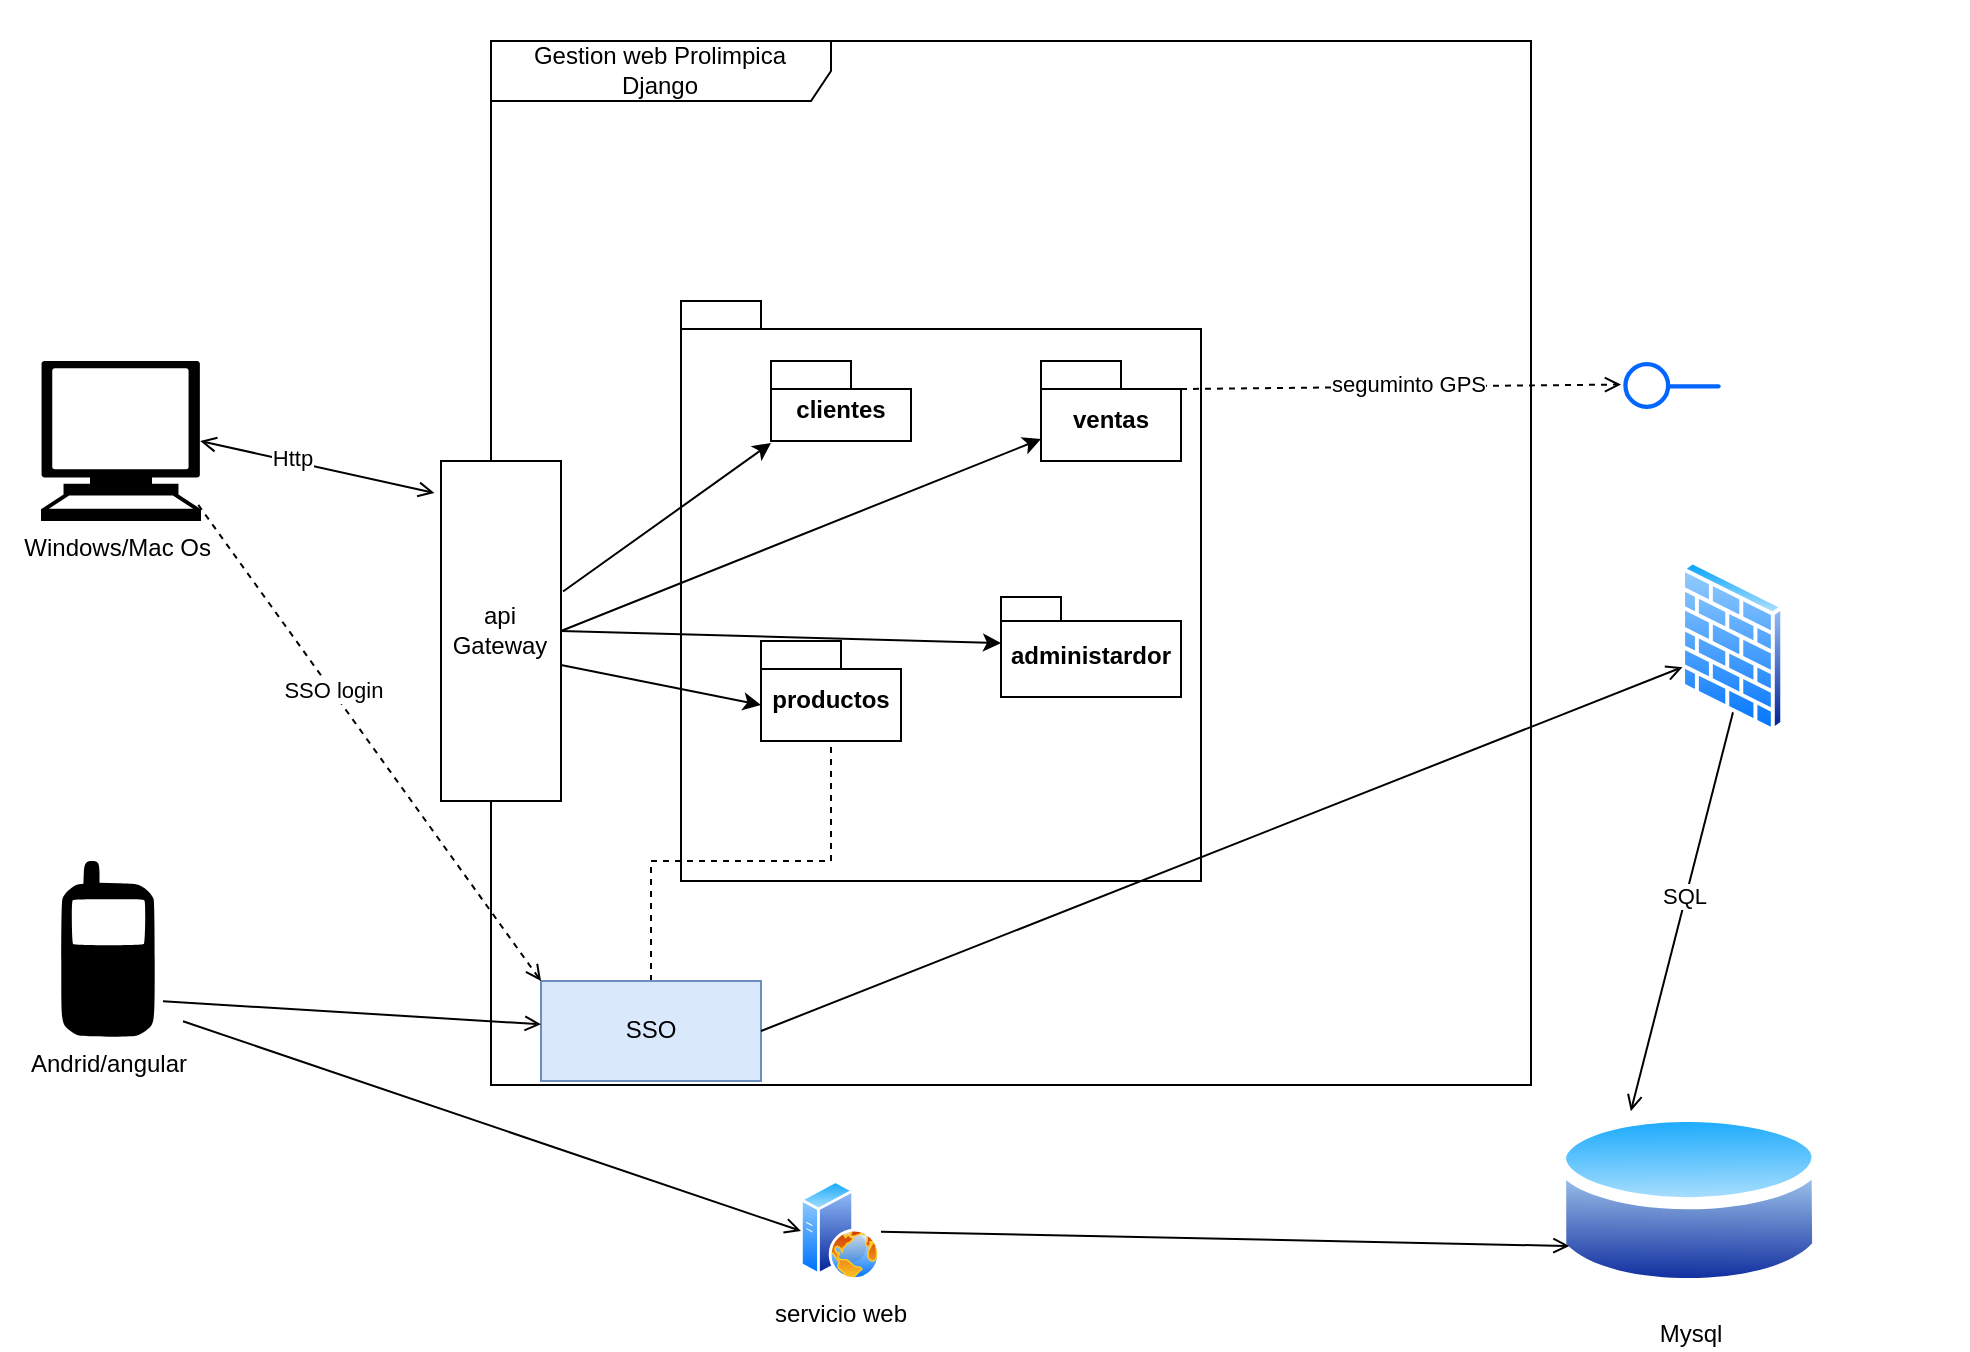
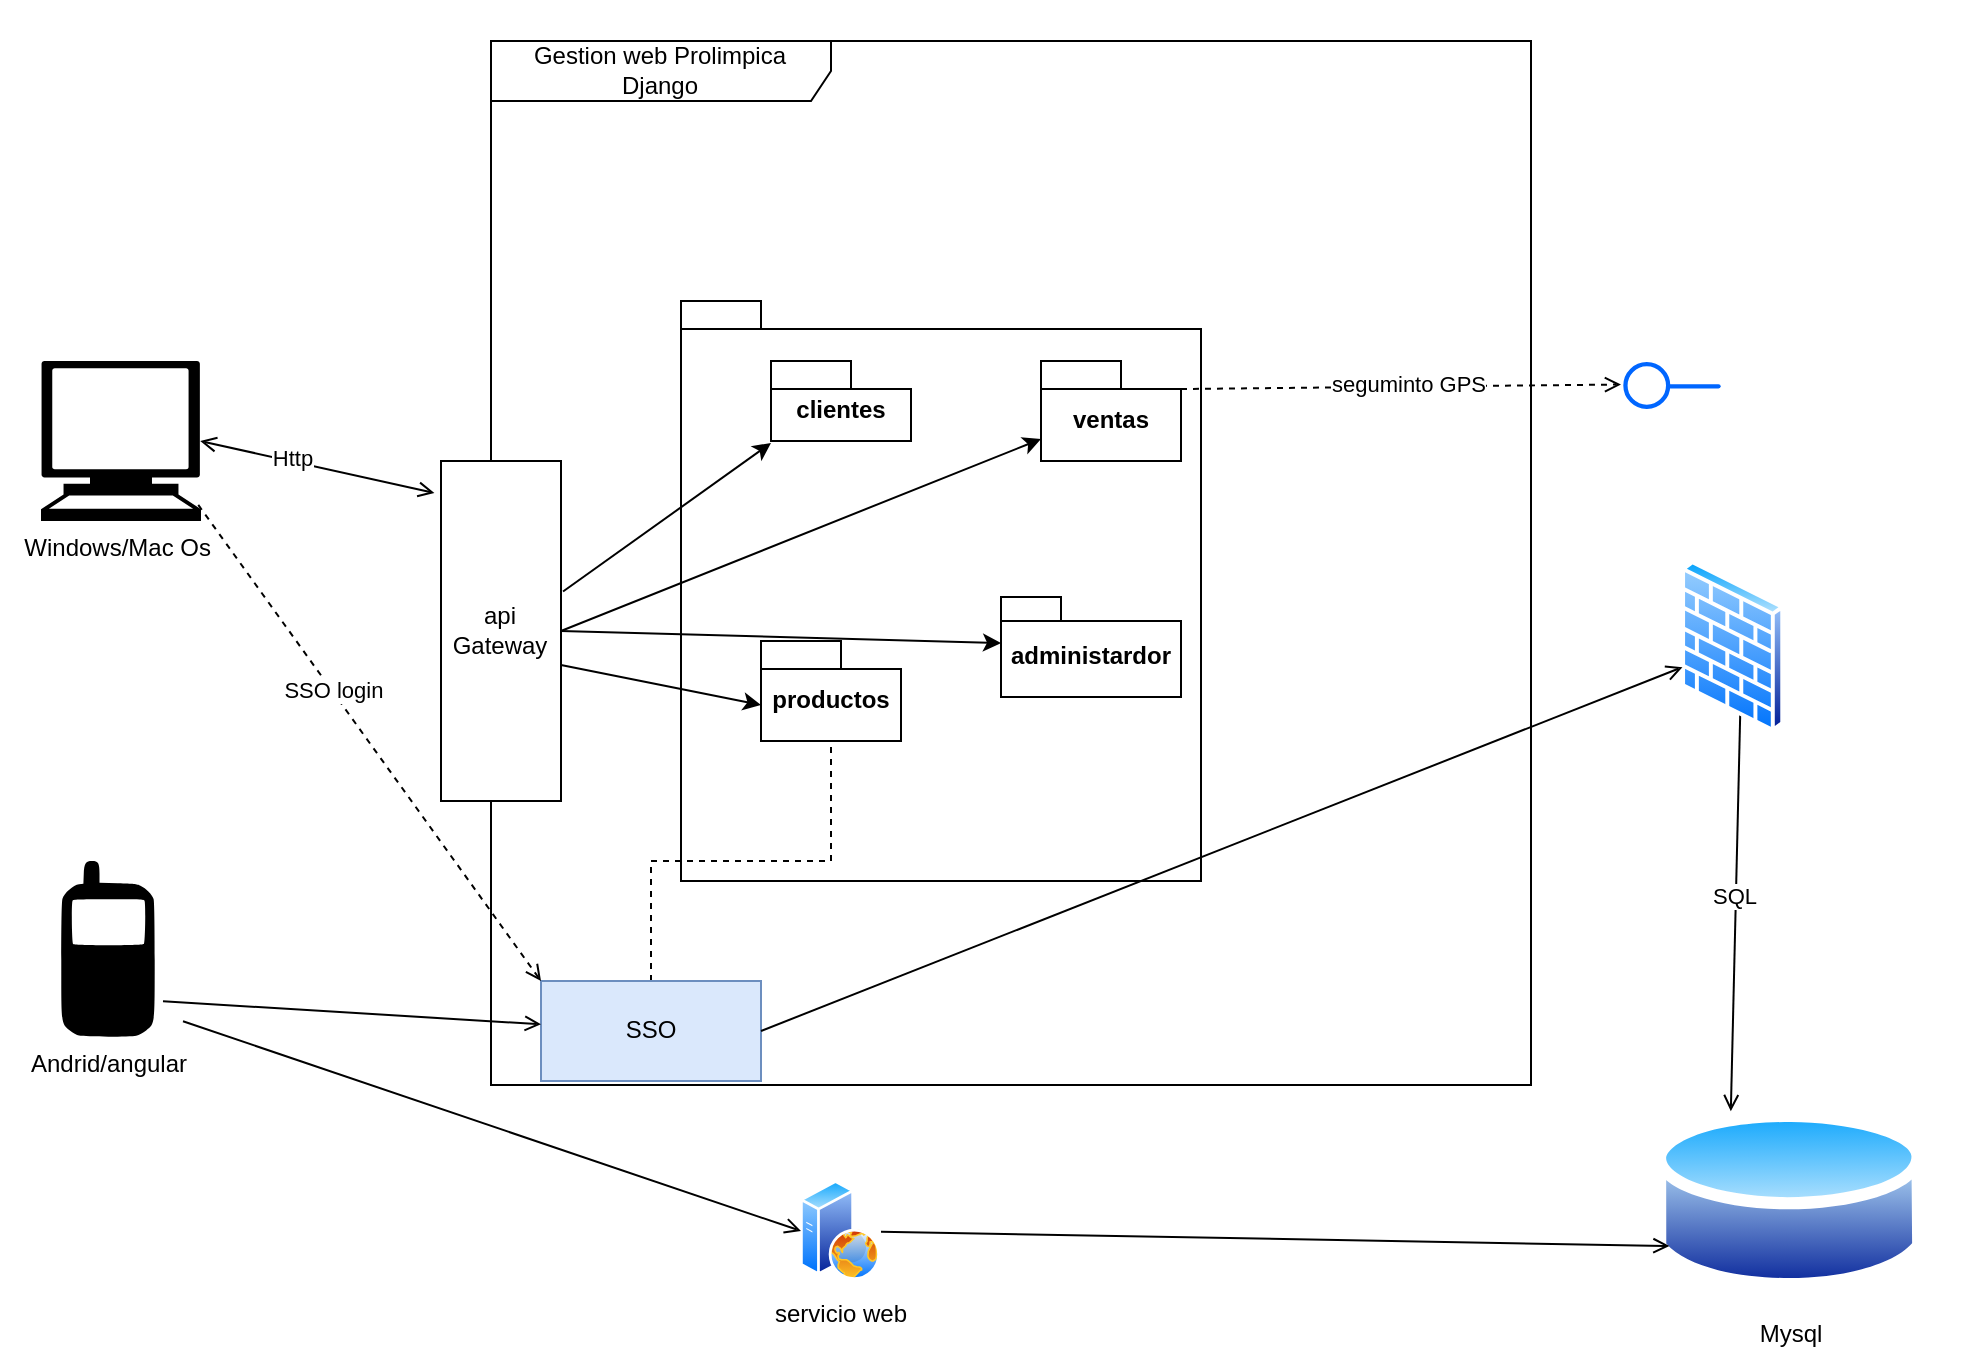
- <mxCell id="16" value="Mysql" style="aspect=fixed;perimeter=ellipsePerimeter;html=1;align=center;shadow=0;dashed=0;spacingTop=3;image;image=img/lib/active_directory/database.svg;" vertex="1" parent="1"><mxGeometry x="777" y="550" width="135.14" height="100" as="geometry" /></mxCell>
+ <mxCell id="16" value="Mysql" style="aspect=fixed;perimeter=ellipsePerimeter;html=1;align=center;shadow=0;dashed=0;spacingTop=3;image;image=img/lib/active_directory/database.svg;" vertex="1" parent="1"><mxGeometry x="827" y="550" width="135.14" height="100" as="geometry" /></mxCell>
